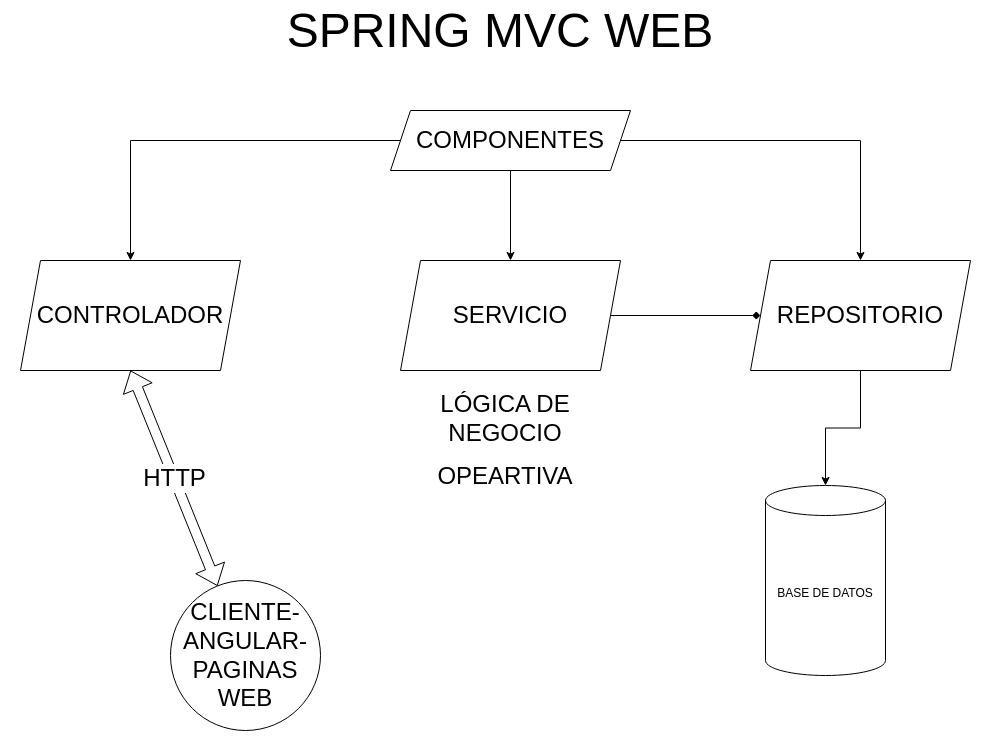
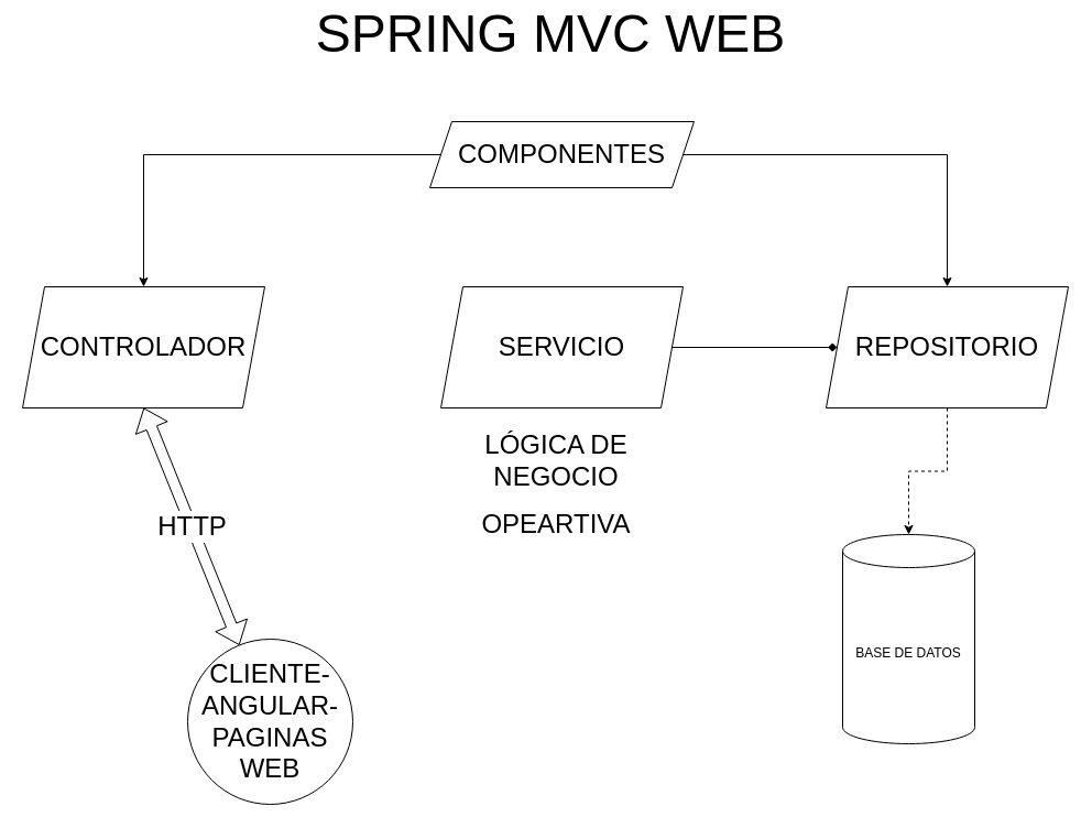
- <mxCell id="10" style="edgeStyle=orthogonalEdgeStyle;rounded=0;orthogonalLoop=1;jettySize=auto;html=1;" parent="1" source="11" target="5" edge="1"><mxGeometry relative="1" as="geometry" /></mxCell>
- <mxCell id="6" style="edgeStyle=orthogonalEdgeStyle;rounded=0;orthogonalLoop=1;jettySize=auto;html=1;" parent="1" source="7" target="14" edge="1"><mxGeometry relative="1" as="geometry" /></mxCell>
+ <mxCell id="6" style="edgeStyle=orthogonalEdgeStyle;rounded=0;orthogonalLoop=1;jettySize=auto;html=1;dashed=1;" parent="1" source="7" target="14" edge="1"><mxGeometry relative="1" as="geometry" /></mxCell>
